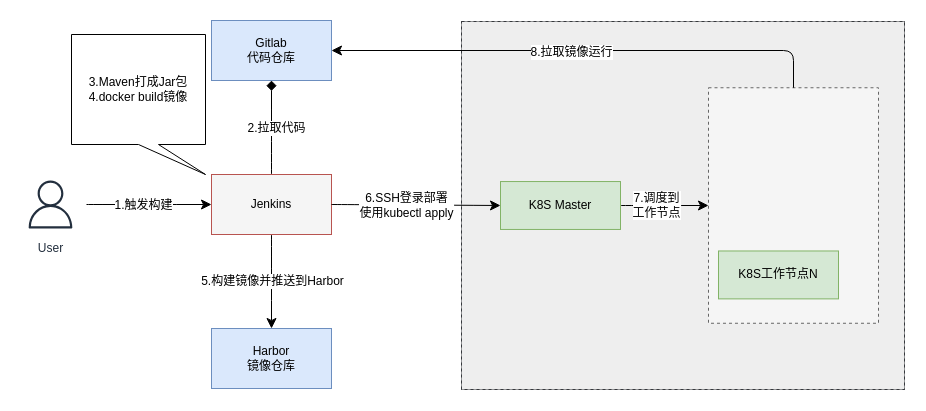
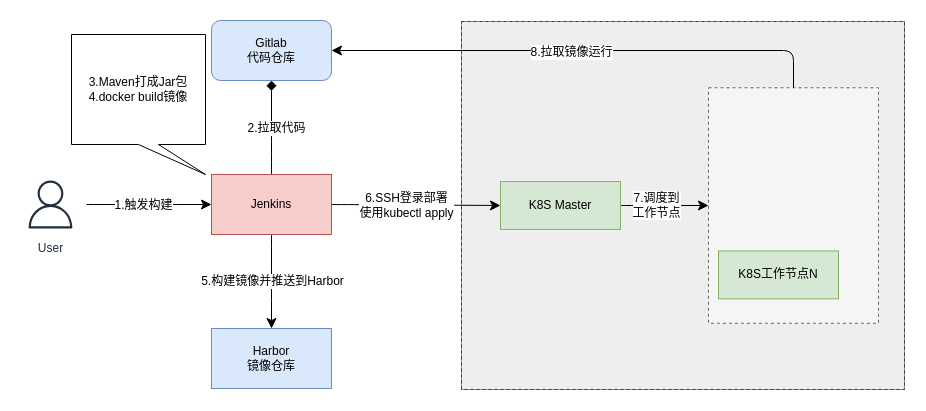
- <mxCell id="10" value="Gitlab&lt;br&gt;代码仓库" style="rounded=0;whiteSpace=wrap;html=1;fillColor=#dae8fc;strokeColor=#6c8ebf;" vertex="1" parent="1"><mxGeometry x="211" y="20" width="120" height="60" as="geometry" /></mxCell>
+ <mxCell id="10" value="Gitlab&lt;br&gt;代码仓库" style="whiteSpace=wrap;html=1;fillColor=#dae8fc;strokeColor=#6c8ebf;rounded=1;" vertex="1" parent="1"><mxGeometry x="211" y="20" width="120" height="60" as="geometry" /></mxCell>
- <mxCell id="6" value="Jenkins" style="rounded=0;whiteSpace=wrap;html=1;fillColor=#f5f5f5;strokeColor=#b85450;" vertex="1" parent="1"><mxGeometry x="211" y="174" width="120" height="60" as="geometry" /></mxCell>
+ <mxCell id="6" value="Jenkins" style="rounded=0;whiteSpace=wrap;html=1;fillColor=#f8cecc;strokeColor=#b85450;" vertex="1" parent="1"><mxGeometry x="211" y="174" width="120" height="60" as="geometry" /></mxCell>
